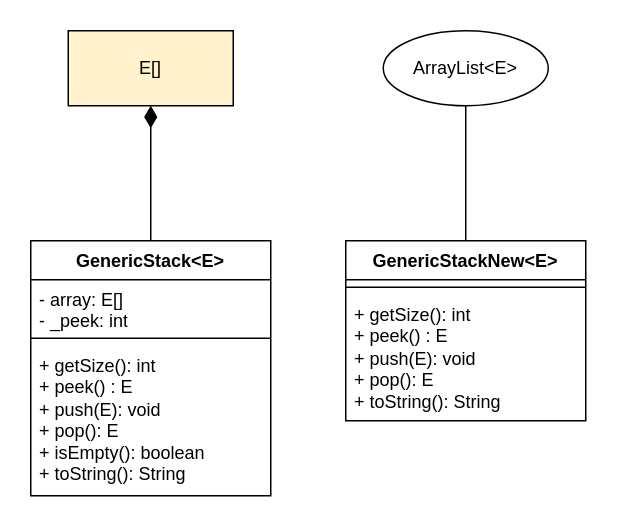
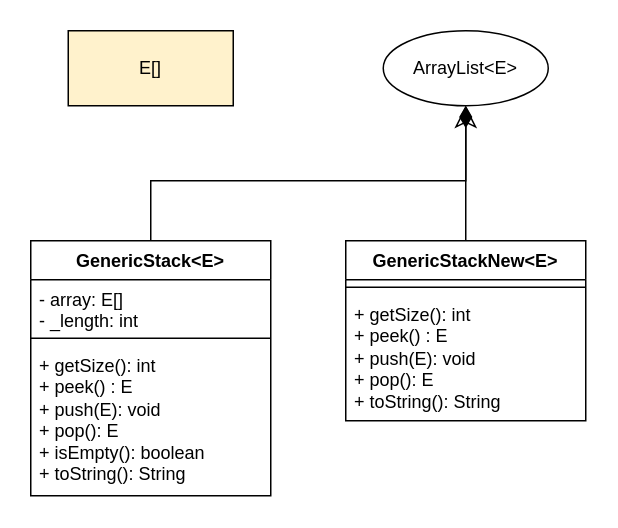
- <mxCell id="7" style="edgeStyle=orthogonalEdgeStyle;rounded=0;orthogonalLoop=1;jettySize=auto;html=1;entryX=0.5;entryY=1;entryDx=0;entryDy=0;endArrow=none;endFill=0;endSize=12;" edge="1" parent="1" source="8" target="12"><mxGeometry relative="1" as="geometry" /></mxCell>
+ <mxCell id="7" style="edgeStyle=orthogonalEdgeStyle;rounded=0;orthogonalLoop=1;jettySize=auto;html=1;entryX=0.5;entryY=1;entryDx=0;entryDy=0;endArrow=classic;endFill=0;endSize=12;" edge="1" parent="1" source="8" target="12"><mxGeometry relative="1" as="geometry" /></mxCell>
- <mxCell id="2" style="edgeStyle=orthogonalEdgeStyle;rounded=0;orthogonalLoop=1;jettySize=auto;html=1;exitX=0.5;exitY=0;exitDx=0;exitDy=0;entryX=0.5;entryY=1;entryDx=0;entryDy=0;endArrow=diamondThin;endFill=1;endSize=12;" edge="1" parent="1" source="3" target="11"><mxGeometry relative="1" as="geometry" /></mxCell>
+ <mxCell id="2" style="edgeStyle=orthogonalEdgeStyle;rounded=0;orthogonalLoop=1;jettySize=auto;html=1;exitX=0.5;exitY=0;exitDx=0;exitDy=0;endArrow=diamondThin;endFill=1;endSize=12;" edge="1" parent="1" source="3" target="12"><mxGeometry relative="1" as="geometry" /></mxCell>
- <mxCell id="4" value="- array: E[]&lt;div&gt;- _peek: int&lt;/div&gt;" style="text;strokeColor=none;fillColor=none;align=left;verticalAlign=top;spacingLeft=4;spacingRight=4;overflow=hidden;rotatable=0;points=[[0,0.5],[1,0.5]];portConstraint=eastwest;whiteSpace=wrap;html=1;" vertex="1" parent="3"><mxGeometry y="26" width="160" height="34" as="geometry" /></mxCell>
+ <mxCell id="4" value="- array: E[]&lt;div&gt;- _length: int&lt;/div&gt;" style="text;strokeColor=none;fillColor=none;align=left;verticalAlign=top;spacingLeft=4;spacingRight=4;overflow=hidden;rotatable=0;points=[[0,0.5],[1,0.5]];portConstraint=eastwest;whiteSpace=wrap;html=1;" vertex="1" parent="3"><mxGeometry y="26" width="160" height="34" as="geometry" /></mxCell>
